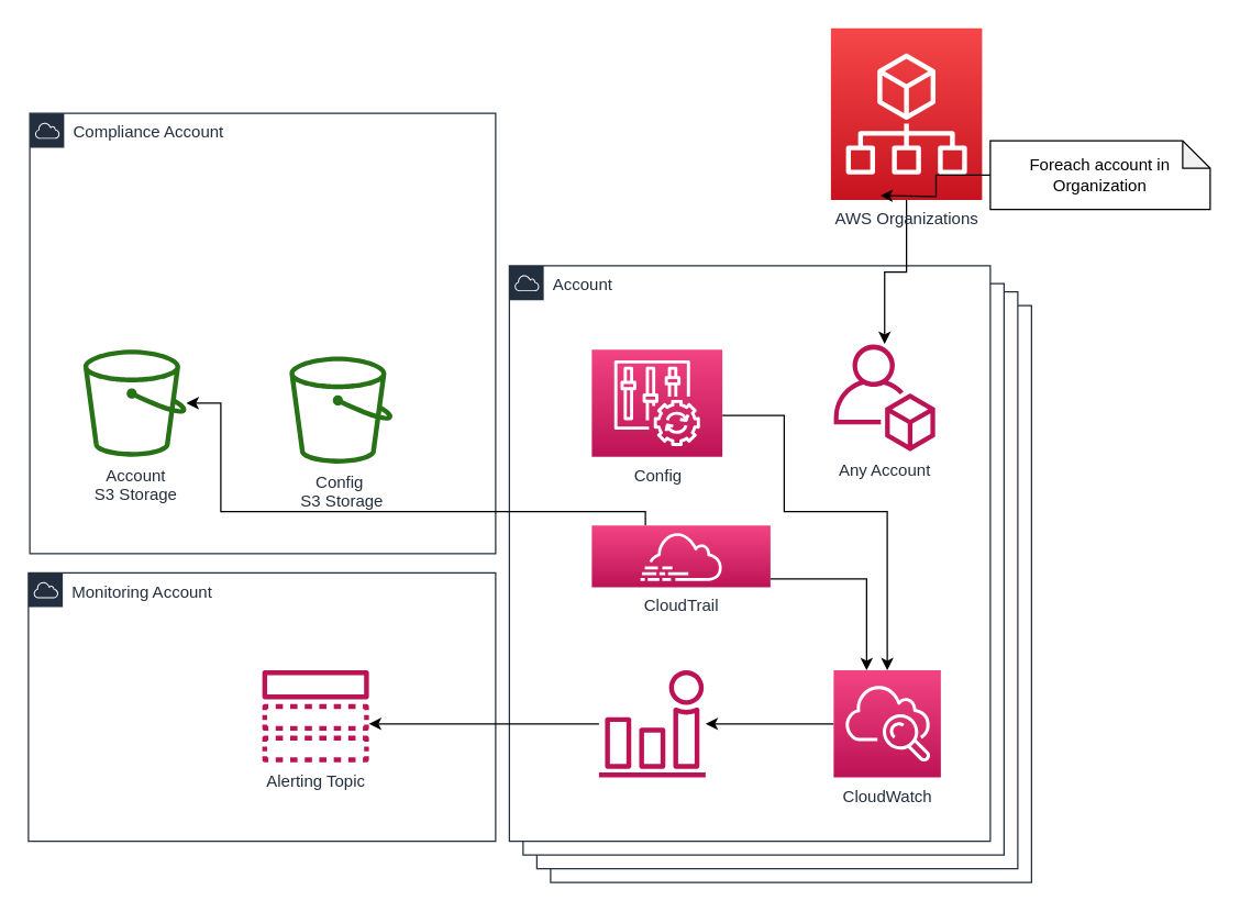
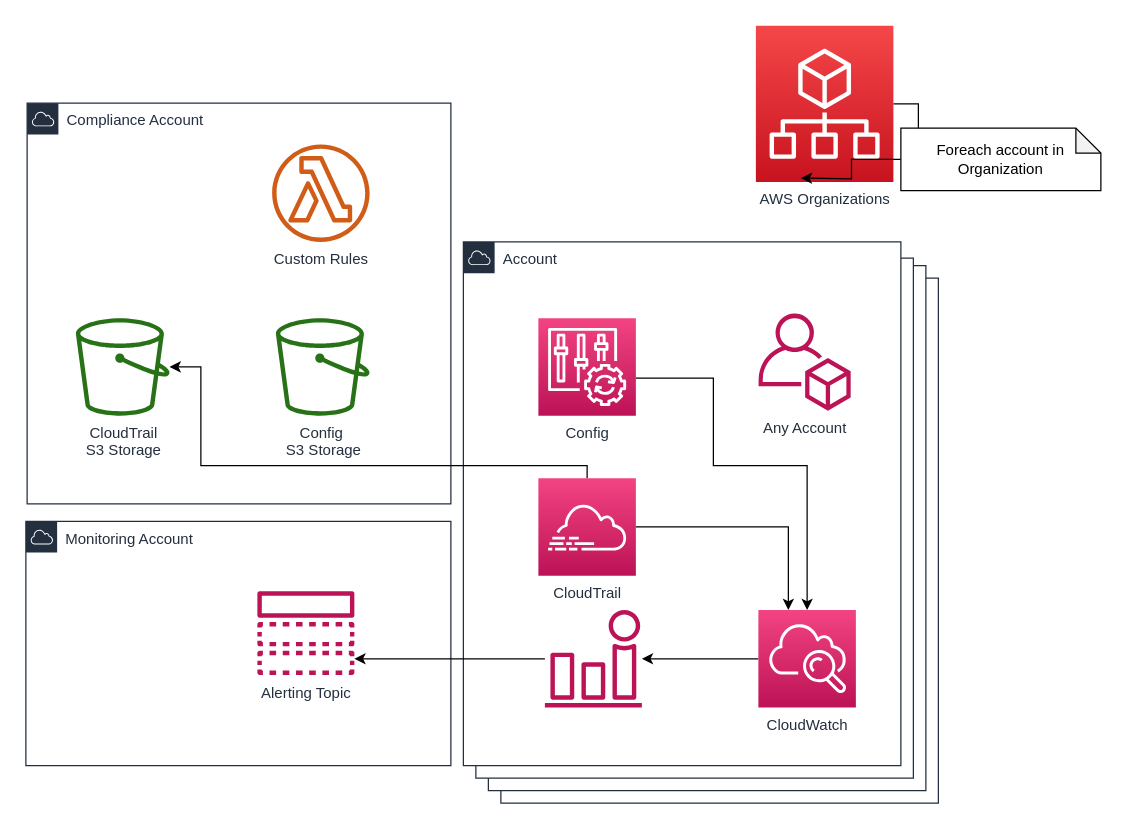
+ <mxCell id="25" value="Custom Rules" style="outlineConnect=0;fontColor=#232F3E;gradientColor=none;fillColor=#D05C17;strokeColor=none;dashed=0;verticalLabelPosition=bottom;verticalAlign=top;align=center;html=1;fontSize=12;fontStyle=0;aspect=fixed;pointerEvents=1;shape=mxgraph.aws4.lambda_function;" vertex="1" parent="1"><mxGeometry x="217" y="115" width="78" height="78" as="geometry" /></mxCell>
- <mxCell id="7" style="edgeStyle=orthogonalEdgeStyle;rounded=0;orthogonalLoop=1;jettySize=auto;html=1;" parent="1" source="9" target="8" edge="1"><mxGeometry relative="1" as="geometry"><mxPoint x="288" y="288" as="sourcePoint" /></mxGeometry></mxCell>
+ <mxCell id="7" style="edgeStyle=orthogonalEdgeStyle;rounded=0;orthogonalLoop=1;jettySize=auto;html=1;" parent="1" source="9" target="11" edge="1"><mxGeometry relative="1" as="geometry"><mxPoint x="288" y="288" as="sourcePoint" /></mxGeometry></mxCell>
- <mxCell id="19" value="Config" style="outlineConnect=0;fontColor=#232F3E;gradientColor=#F34482;gradientDirection=north;fillColor=#BC1356;strokeColor=#ffffff;dashed=0;verticalLabelPosition=bottom;verticalAlign=top;align=center;html=1;fontSize=12;fontStyle=0;aspect=fixed;shape=mxgraph.aws4.resourceIcon;resIcon=mxgraph.aws4.config;" parent="1" vertex="1"><mxGeometry x="430" y="254" width="95" height="78" as="geometry" /></mxCell>
+ <mxCell id="19" value="Config" style="outlineConnect=0;fontColor=#232F3E;gradientColor=#F34482;gradientDirection=north;fillColor=#BC1356;strokeColor=#ffffff;dashed=0;verticalLabelPosition=bottom;verticalAlign=top;align=center;html=1;fontSize=12;fontStyle=0;aspect=fixed;shape=mxgraph.aws4.resourceIcon;resIcon=mxgraph.aws4.config;" parent="1" vertex="1"><mxGeometry x="430" y="254" width="78" height="78" as="geometry" /></mxCell>
- <mxCell id="24" value="Config&amp;nbsp;&lt;br&gt;S3 Storage" style="outlineConnect=0;fontColor=#232F3E;gradientColor=none;fillColor=#277116;strokeColor=none;dashed=0;verticalLabelPosition=bottom;verticalAlign=top;align=center;html=1;fontSize=12;fontStyle=0;aspect=fixed;pointerEvents=1;shape=mxgraph.aws4.bucket;" vertex="1" parent="1"><mxGeometry x="210" y="259" width="75" height="78" as="geometry" /></mxCell>
+ <mxCell id="24" value="Config&amp;nbsp;&lt;br&gt;S3 Storage" style="outlineConnect=0;fontColor=#232F3E;gradientColor=none;fillColor=#277116;strokeColor=none;dashed=0;verticalLabelPosition=bottom;verticalAlign=top;align=center;html=1;fontSize=12;fontStyle=0;aspect=fixed;pointerEvents=1;shape=mxgraph.aws4.bucket;" vertex="1" parent="1"><mxGeometry x="220" y="254" width="75" height="78" as="geometry" /></mxCell>
- <mxCell id="23" value="Account&lt;br&gt;S3 Storage" style="outlineConnect=0;fontColor=#232F3E;gradientColor=none;fillColor=#277116;strokeColor=none;dashed=0;verticalLabelPosition=bottom;verticalAlign=top;align=center;html=1;fontSize=12;fontStyle=0;aspect=fixed;pointerEvents=1;shape=mxgraph.aws4.bucket;" vertex="1" parent="1"><mxGeometry x="60" y="254" width="75" height="78" as="geometry" /></mxCell>
+ <mxCell id="23" value="CloudTrail&lt;br&gt;S3 Storage" style="outlineConnect=0;fontColor=#232F3E;gradientColor=none;fillColor=#277116;strokeColor=none;dashed=0;verticalLabelPosition=bottom;verticalAlign=top;align=center;html=1;fontSize=12;fontStyle=0;aspect=fixed;pointerEvents=1;shape=mxgraph.aws4.bucket;" vertex="1" parent="1"><mxGeometry x="60" y="254" width="75" height="78" as="geometry" /></mxCell>
- <mxCell id="22" value="CloudTrail" style="outlineConnect=0;fontColor=#232F3E;gradientColor=#F34482;gradientDirection=north;fillColor=#BC1356;strokeColor=#ffffff;dashed=0;verticalLabelPosition=bottom;verticalAlign=top;align=center;html=1;fontSize=12;fontStyle=0;aspect=fixed;shape=mxgraph.aws4.resourceIcon;resIcon=mxgraph.aws4.cloudtrail;" vertex="1" parent="1"><mxGeometry x="430" y="382" width="130" height="45" as="geometry" /></mxCell>
+ <mxCell id="22" value="CloudTrail" style="outlineConnect=0;fontColor=#232F3E;gradientColor=#F34482;gradientDirection=north;fillColor=#BC1356;strokeColor=#ffffff;dashed=0;verticalLabelPosition=bottom;verticalAlign=top;align=center;html=1;fontSize=12;fontStyle=0;aspect=fixed;shape=mxgraph.aws4.resourceIcon;resIcon=mxgraph.aws4.cloudtrail;" vertex="1" parent="1"><mxGeometry x="430" y="382" width="78" height="78" as="geometry" /></mxCell>
- <mxCell id="13" value="Alerting Topic" style="outlineConnect=0;fontColor=#232F3E;gradientColor=none;fillColor=#BC1356;strokeColor=none;dashed=0;verticalLabelPosition=bottom;verticalAlign=top;align=center;html=1;fontSize=12;fontStyle=0;aspect=fixed;pointerEvents=1;shape=mxgraph.aws4.topic;" parent="1" vertex="1"><mxGeometry x="190" y="487.5" width="78" height="67" as="geometry" /></mxCell>
+ <mxCell id="13" value="Alerting Topic" style="outlineConnect=0;fontColor=#232F3E;gradientColor=none;fillColor=#BC1356;strokeColor=none;dashed=0;verticalLabelPosition=bottom;verticalAlign=top;align=center;html=1;fontSize=12;fontStyle=0;aspect=fixed;pointerEvents=1;shape=mxgraph.aws4.topic;" parent="1" vertex="1"><mxGeometry x="205" y="472.5" width="78" height="67" as="geometry" /></mxCell>
